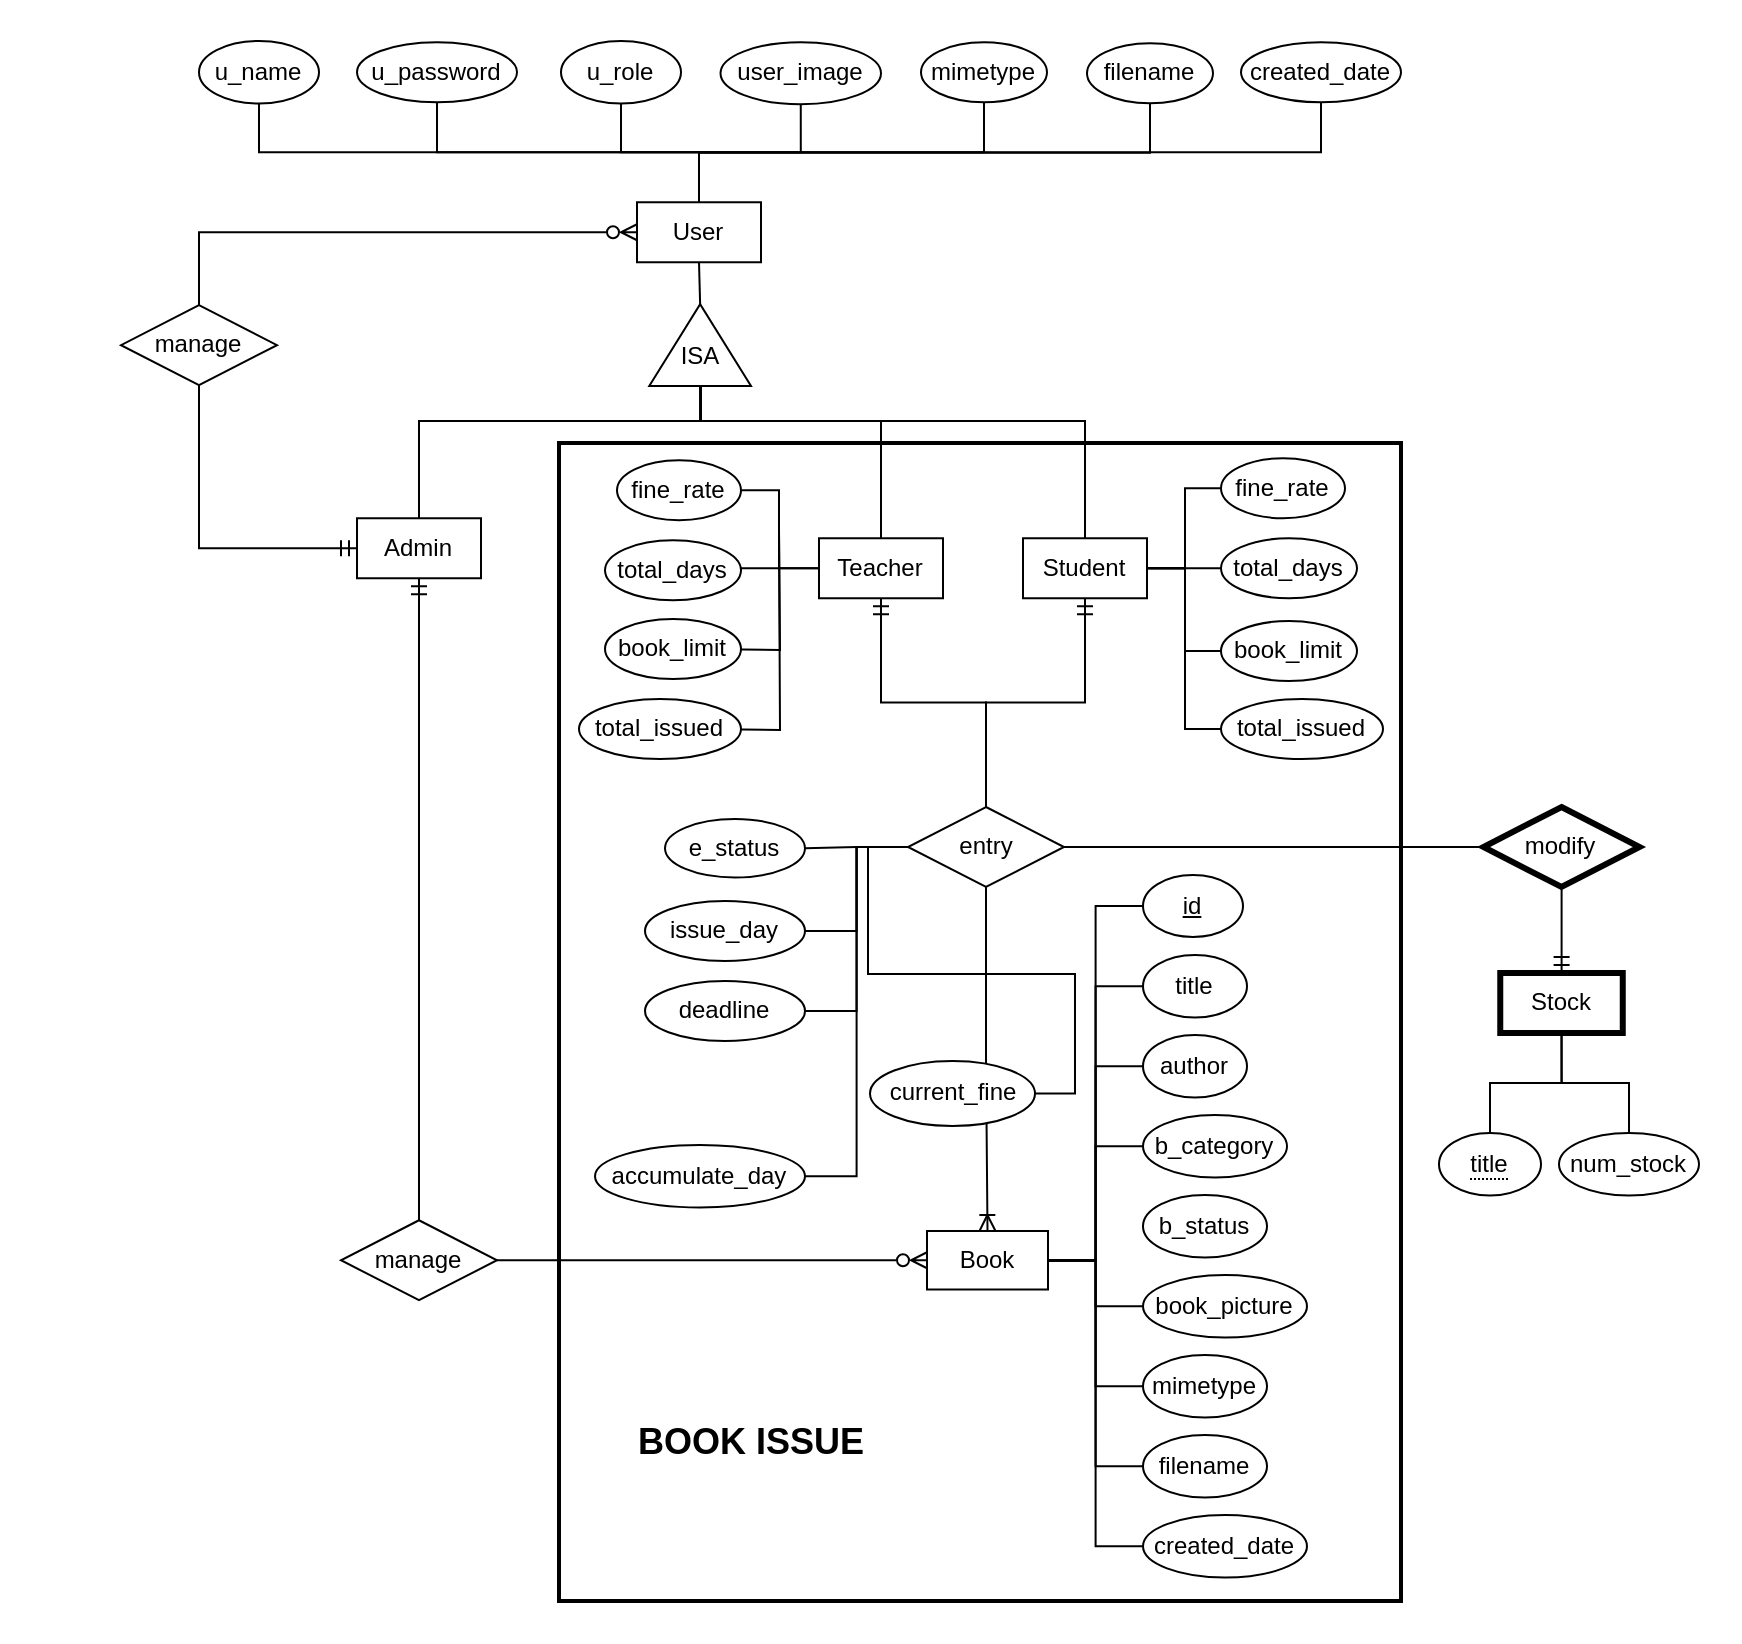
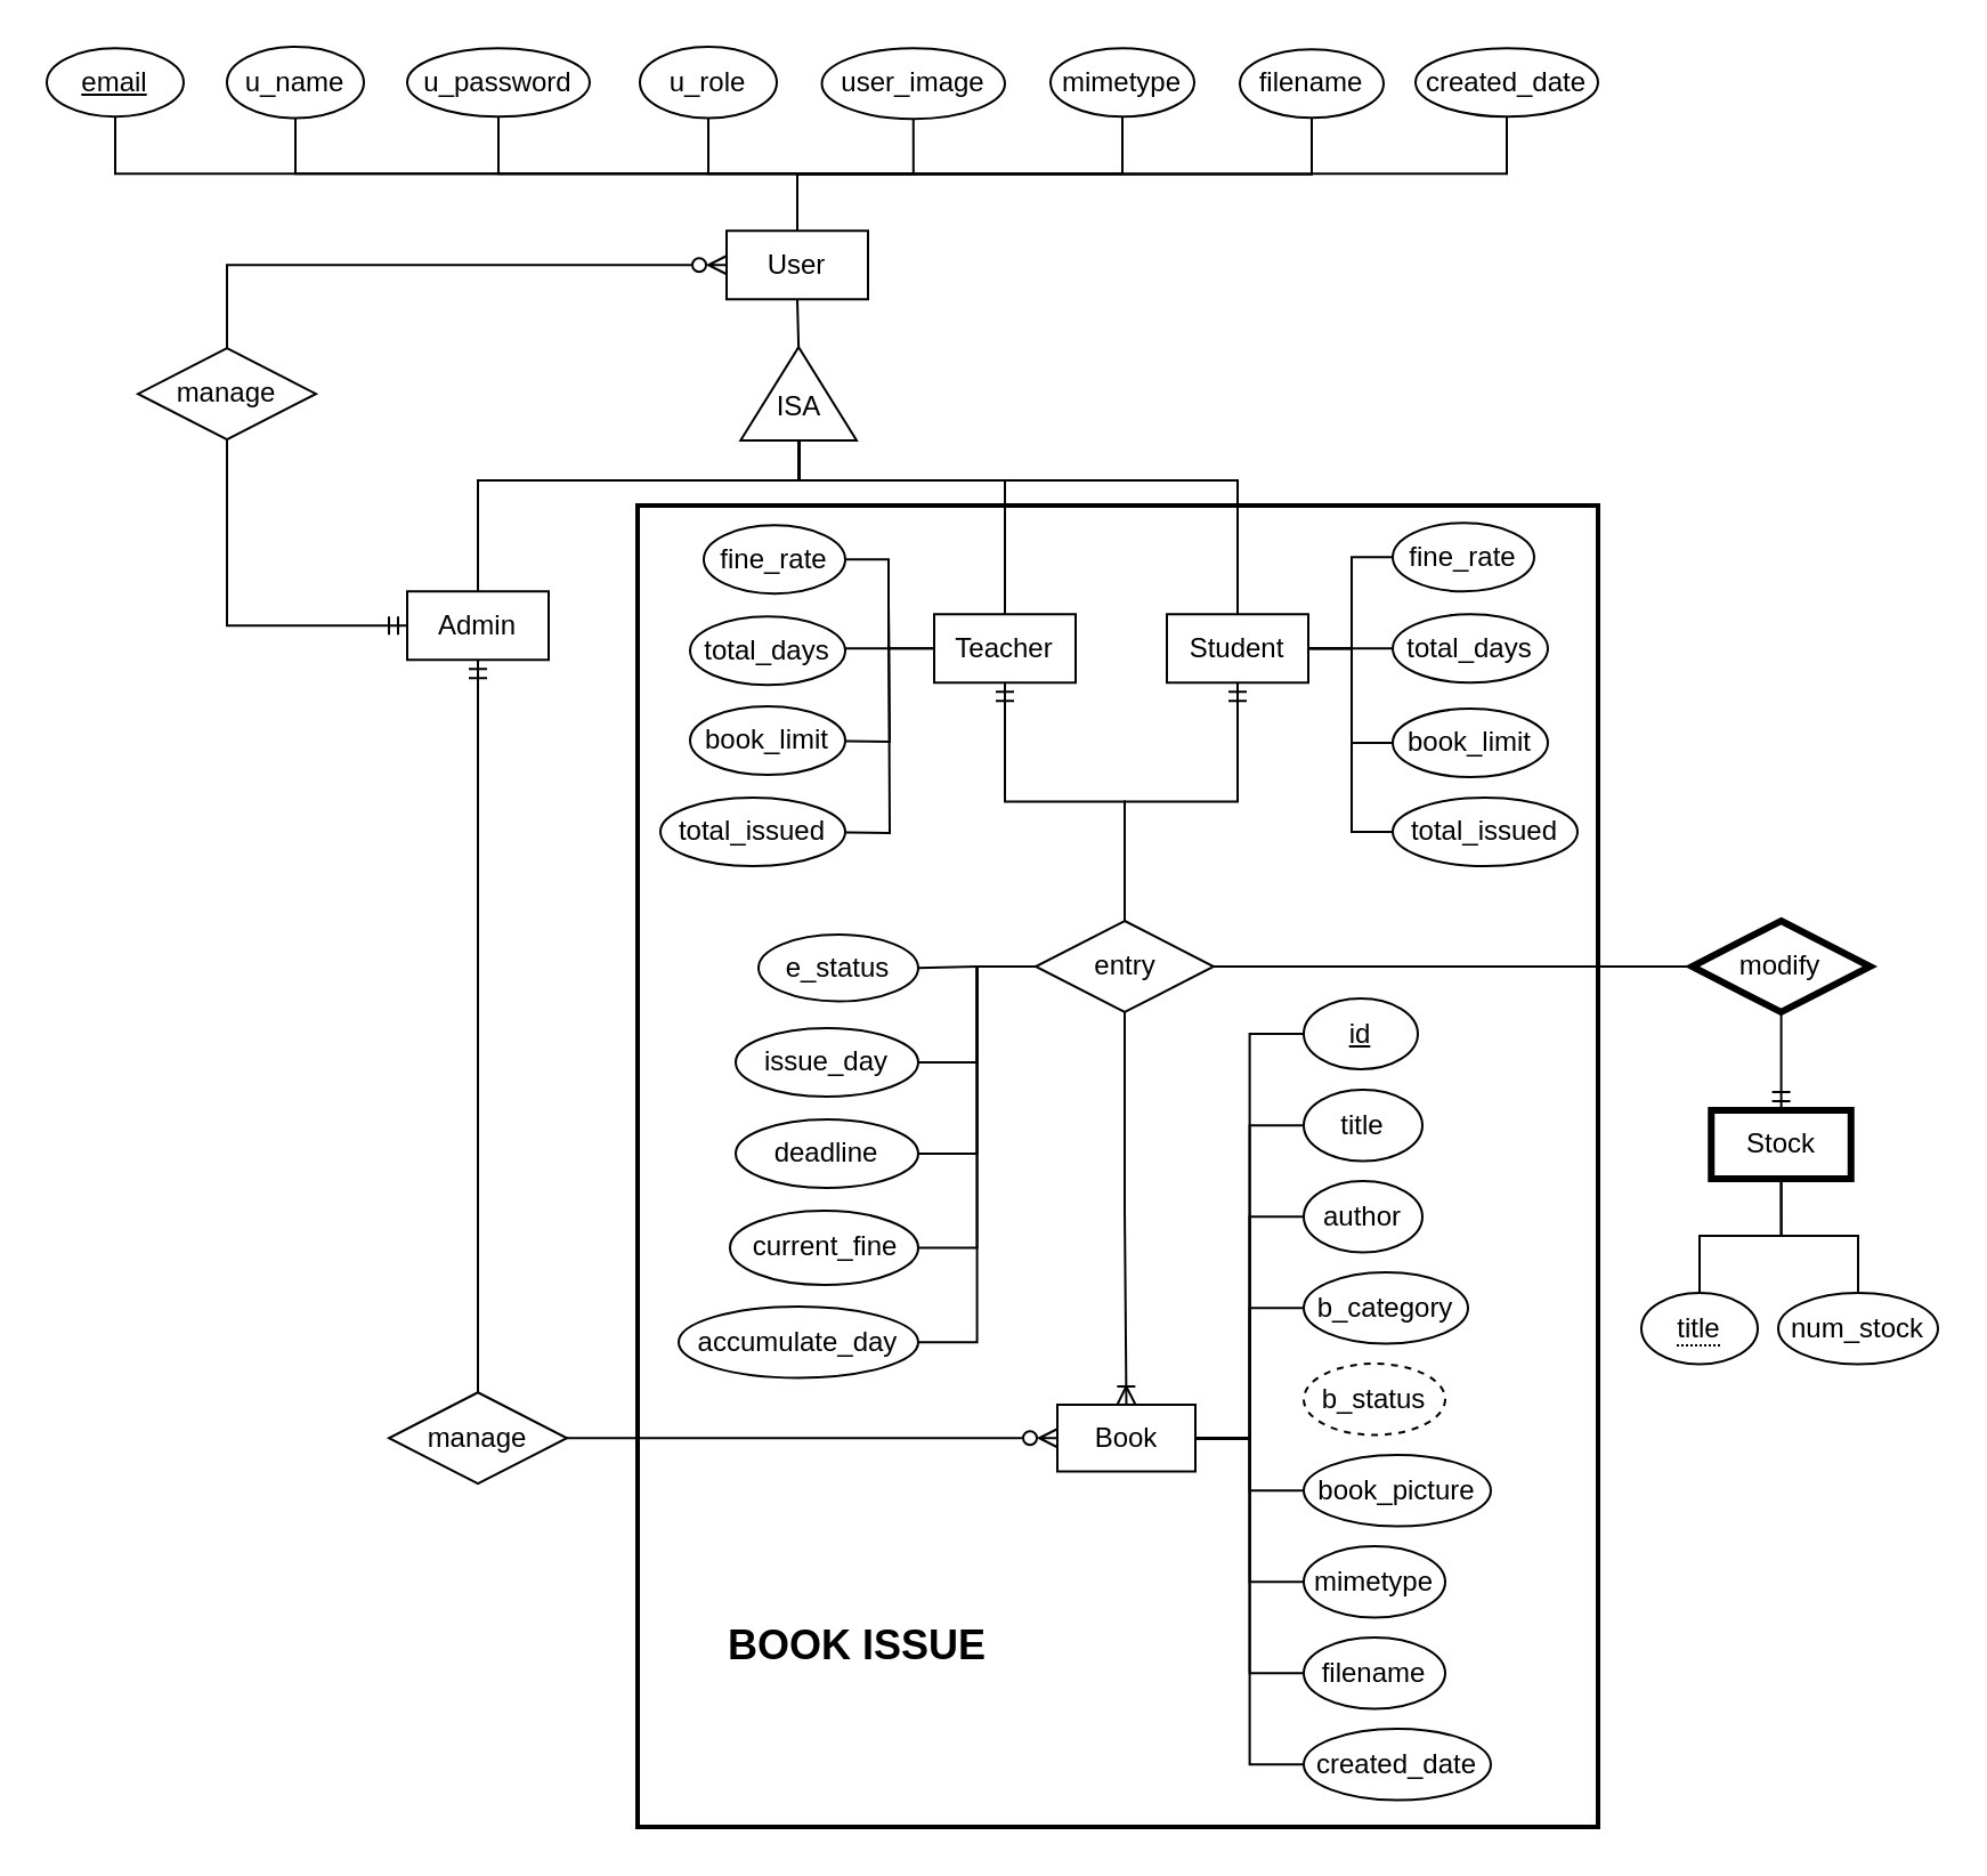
+ <mxCell id="5" value="&lt;u&gt;email&lt;/u&gt;" style="ellipse;whiteSpace=wrap;html=1;align=center;" vertex="1" parent="1"><mxGeometry x="20" y="20.63" width="60" height="30" as="geometry" /></mxCell>
+ <mxCell id="4" style="edgeStyle=orthogonalEdgeStyle;rounded=0;orthogonalLoop=1;jettySize=auto;html=1;exitX=0.5;exitY=1;exitDx=0;exitDy=0;entryX=0.5;entryY=0;entryDx=0;entryDy=0;endArrow=none;endFill=0;" edge="1" parent="1" source="5" target="19"><mxGeometry relative="1" as="geometry" /></mxCell>
- <mxCell id="48" value="current_fine" style="ellipse;whiteSpace=wrap;html=1;align=center;" vertex="1" parent="1"><mxGeometry x="434.5" y="530" width="82.5" height="32.5" as="geometry" /></mxCell>
+ <mxCell id="48" value="current_fine" style="ellipse;whiteSpace=wrap;html=1;align=center;" vertex="1" parent="1"><mxGeometry x="319.5" y="530" width="82.5" height="32.5" as="geometry" /></mxCell>
- <mxCell id="65" value="b_status" style="ellipse;whiteSpace=wrap;html=1;align=center;" vertex="1" parent="1"><mxGeometry x="571" y="597" width="62" height="31.25" as="geometry" /></mxCell>
+ <mxCell id="65" value="b_status" style="ellipse;whiteSpace=wrap;html=1;align=center;dashed=1;" vertex="1" parent="1"><mxGeometry x="571" y="597" width="62" height="31.25" as="geometry" /></mxCell>
